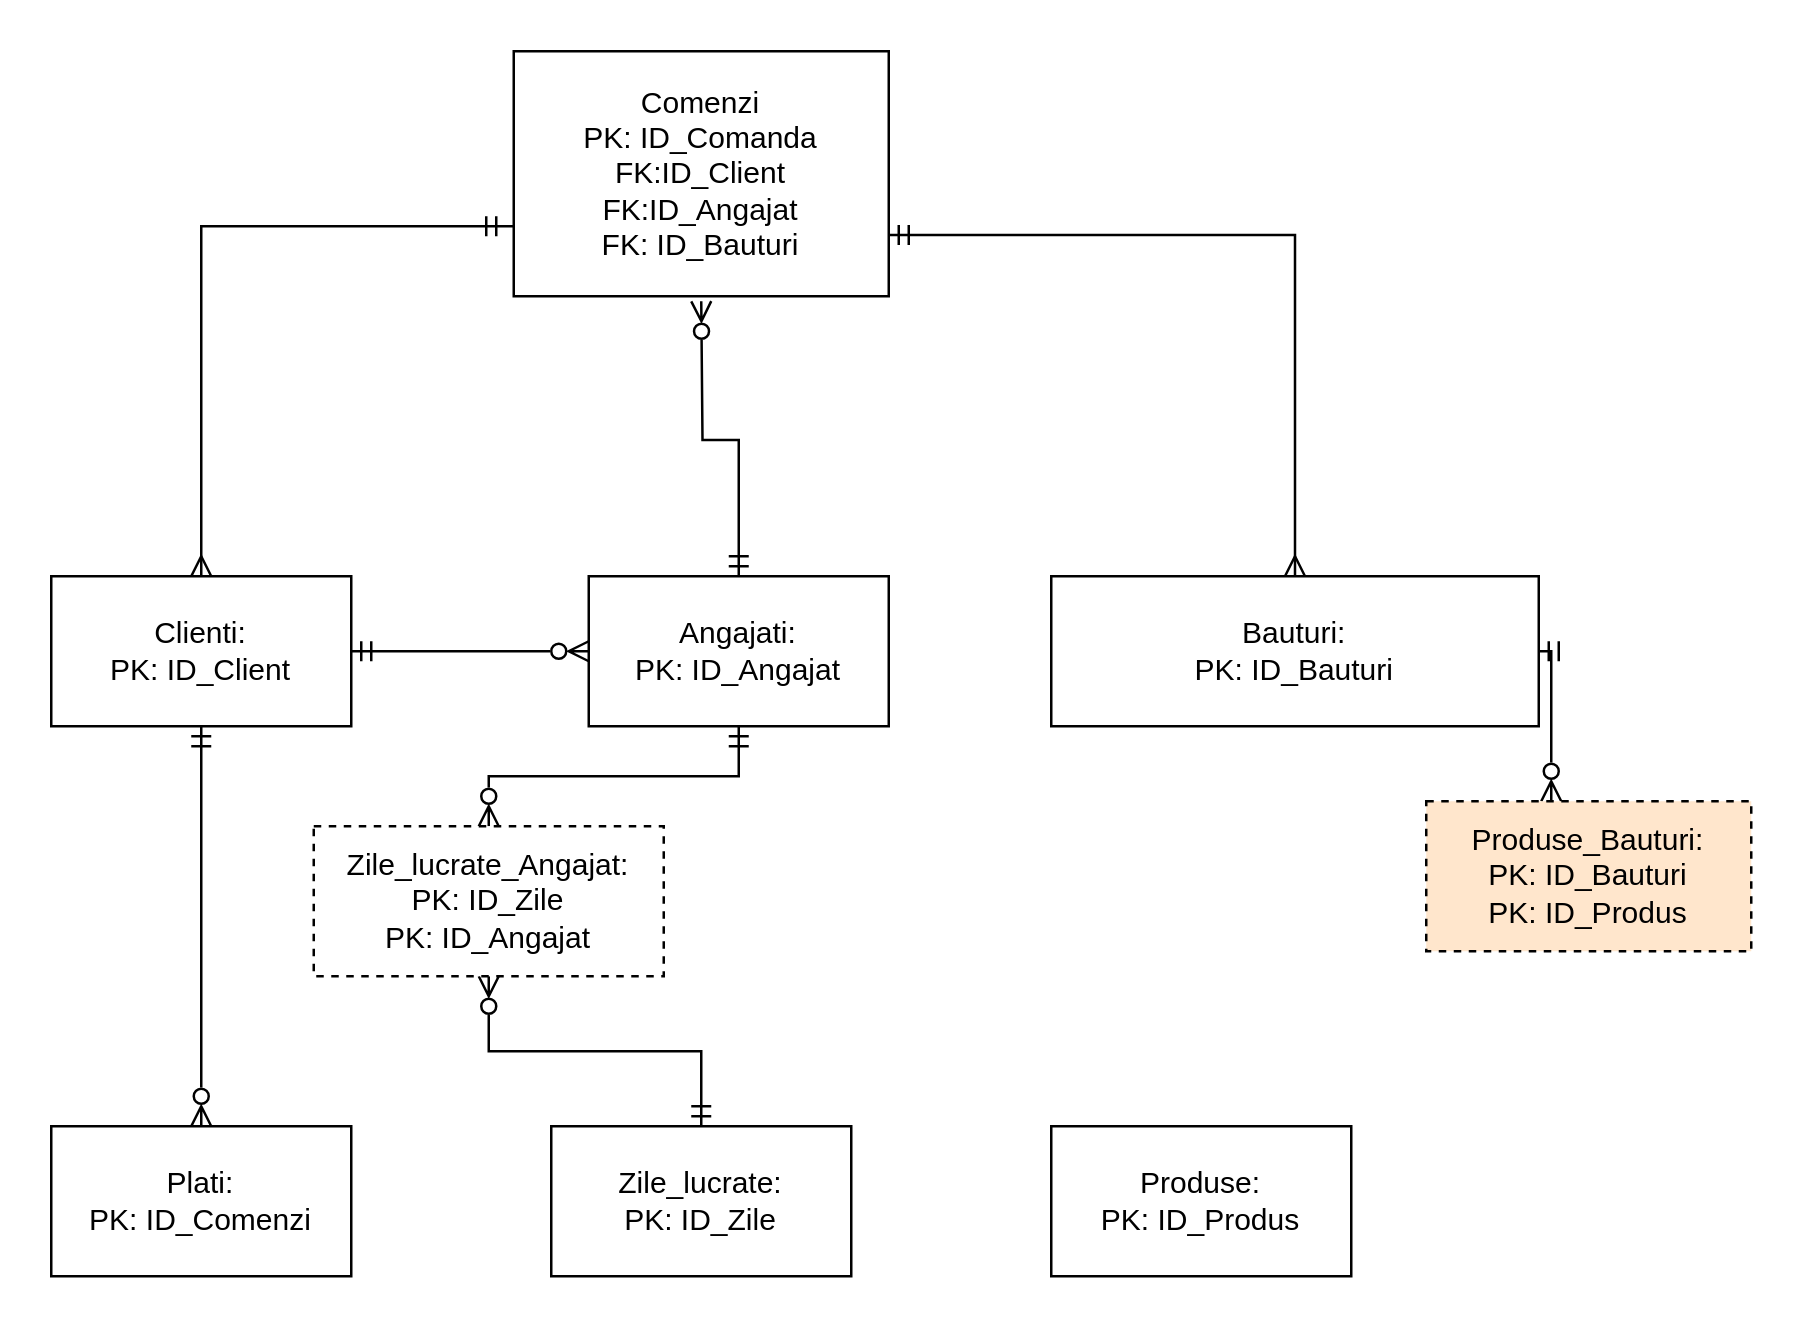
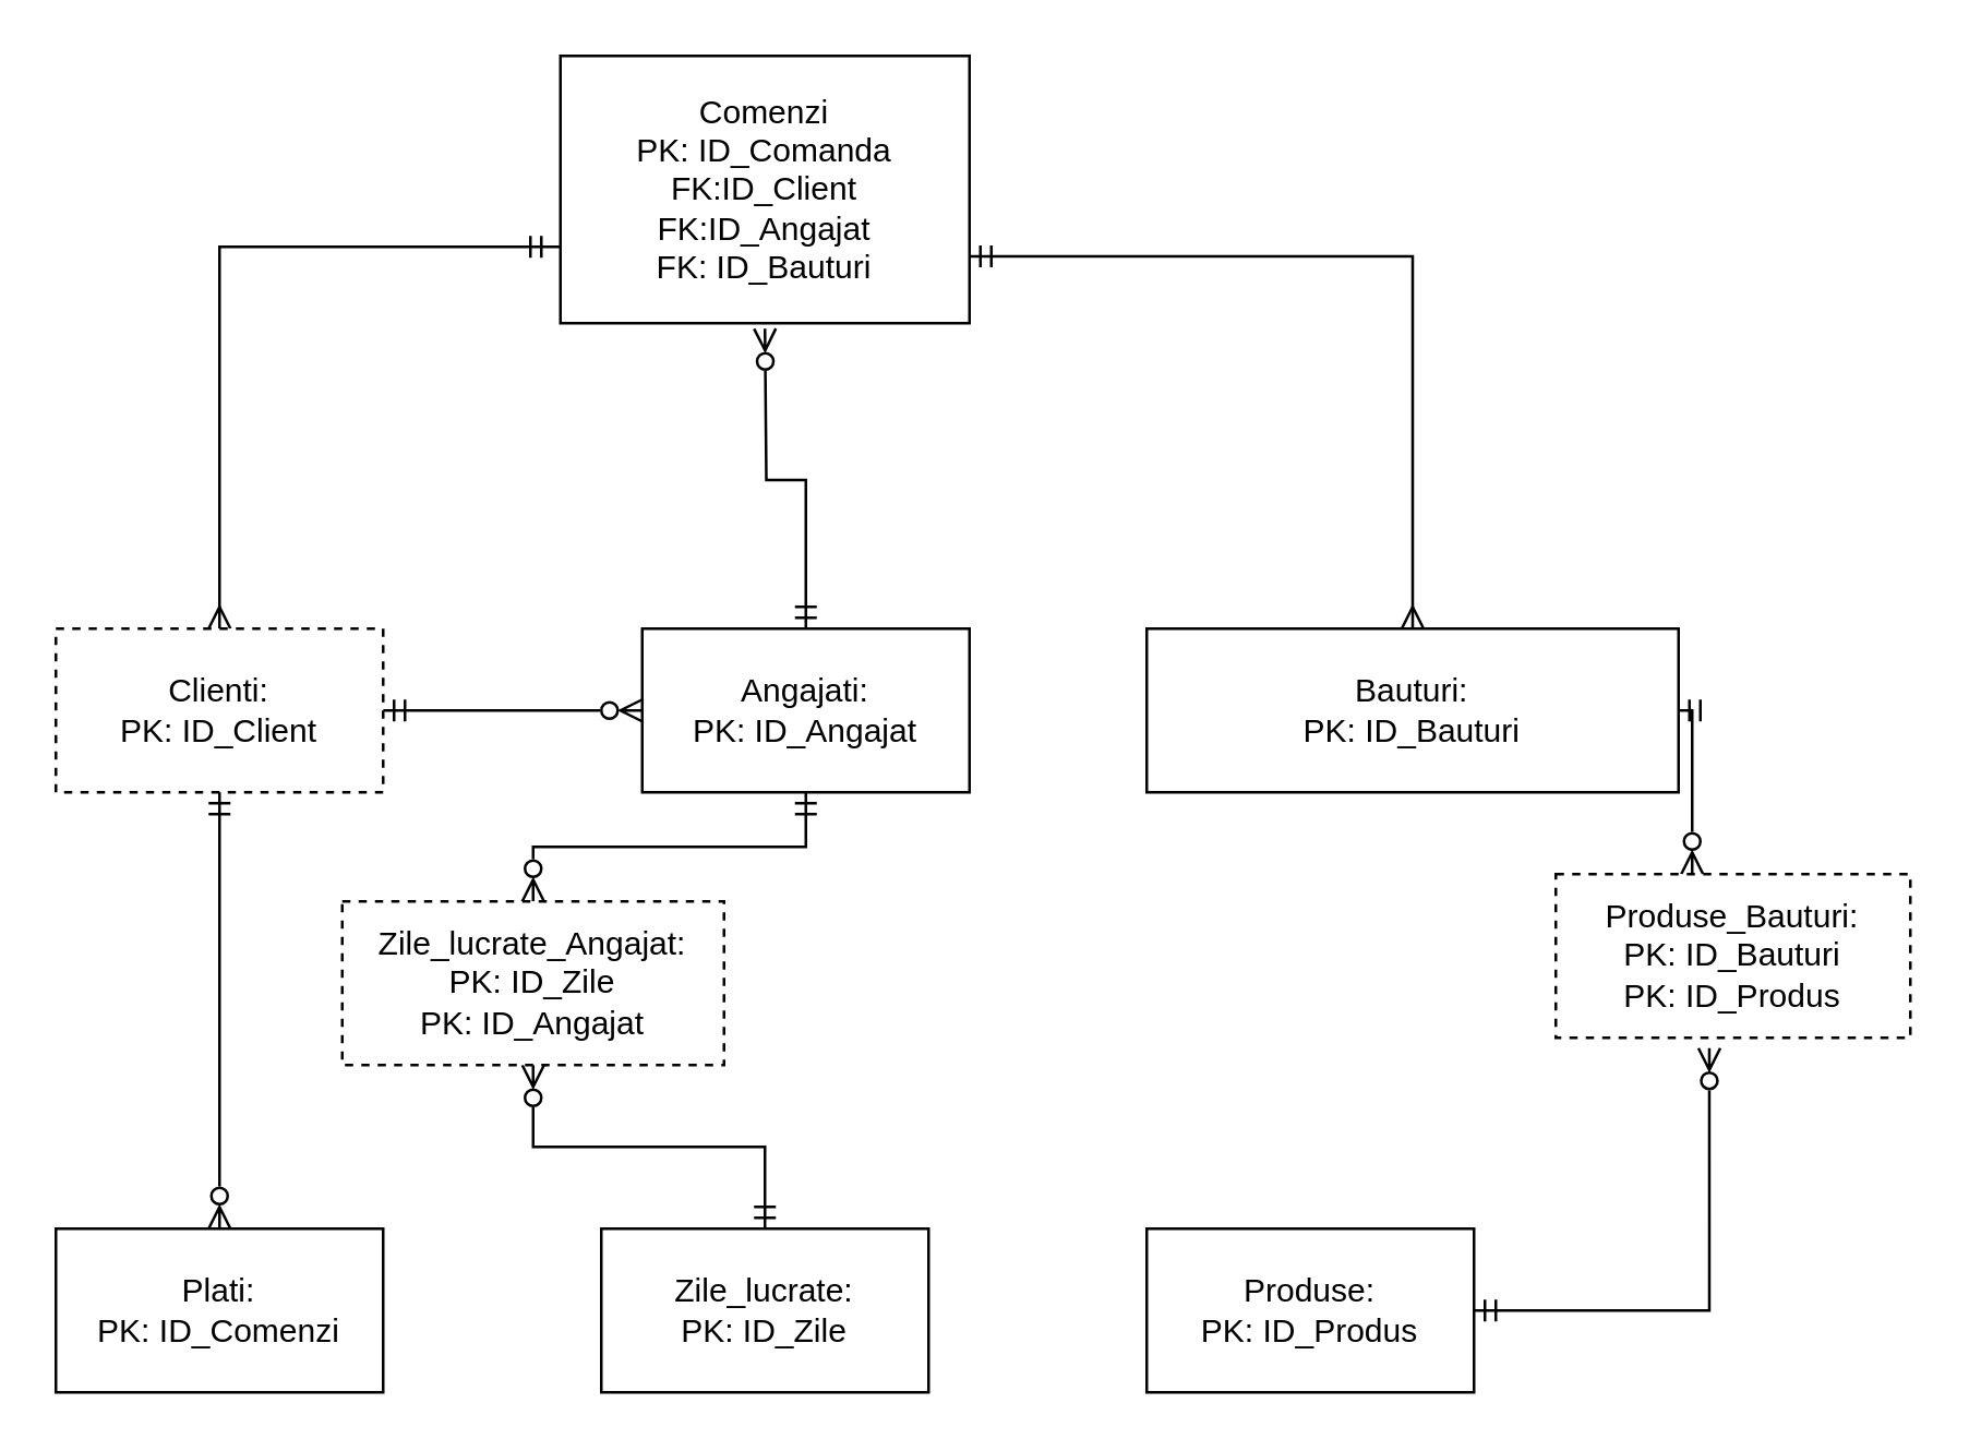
- <mxCell id="10" value="Clienti:&lt;div&gt;PK: ID_Client&lt;/div&gt;" style="rounded=0;whiteSpace=wrap;html=1;" parent="1" vertex="1"><mxGeometry x="20" y="230" width="120" height="60" as="geometry" /></mxCell>
+ <mxCell id="10" value="Clienti:&lt;div&gt;PK: ID_Client&lt;/div&gt;" style="rounded=0;whiteSpace=wrap;html=1;dashed=1;" parent="1" vertex="1"><mxGeometry x="20" y="230" width="120" height="60" as="geometry" /></mxCell>
- <mxCell id="16" value="Produse_Bauturi:&lt;div&gt;PK: ID_Bauturi&lt;/div&gt;&lt;div&gt;PK: ID_Produs&lt;/div&gt;" style="rounded=0;whiteSpace=wrap;html=1;dashed=1;fillColor=#ffe6cc;" parent="1" vertex="1"><mxGeometry x="570" y="320" width="130" height="60" as="geometry" /></mxCell>
+ <mxCell id="16" value="Produse_Bauturi:&lt;div&gt;PK: ID_Bauturi&lt;/div&gt;&lt;div&gt;PK: ID_Produs&lt;/div&gt;" style="rounded=0;whiteSpace=wrap;html=1;dashed=1;" parent="1" vertex="1"><mxGeometry x="570" y="320" width="130" height="60" as="geometry" /></mxCell>
+ <mxCell id="6" value="" style="edgeStyle=orthogonalEdgeStyle;rounded=0;orthogonalLoop=1;jettySize=auto;html=1;entryX=0.433;entryY=1.063;entryDx=0;entryDy=0;entryPerimeter=0;startArrow=ERmandOne;startFill=0;endArrow=ERzeroToMany;endFill=0;" parent="1" source="7" target="16" edge="1"><mxGeometry relative="1" as="geometry" /></mxCell>
